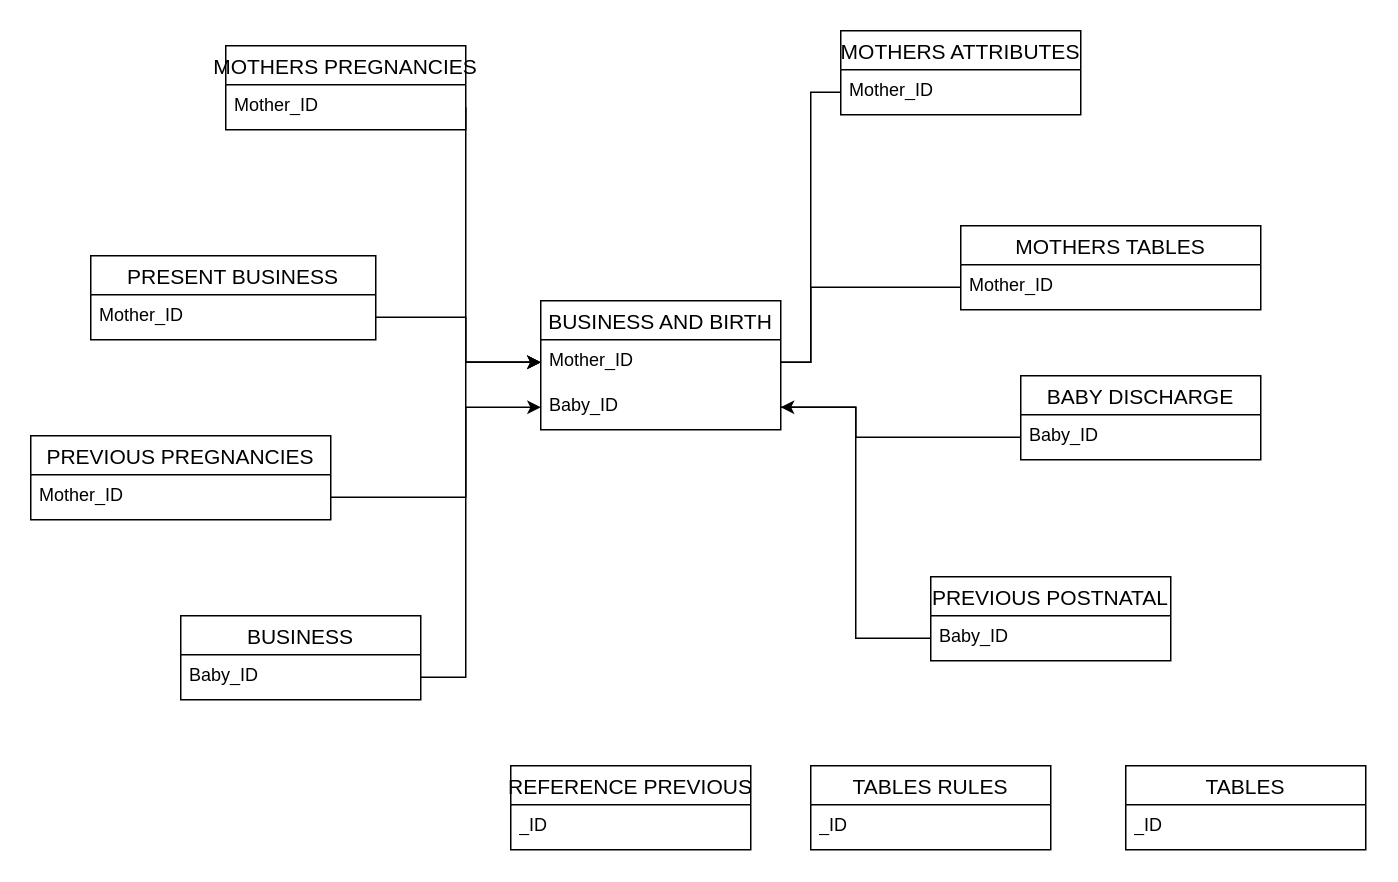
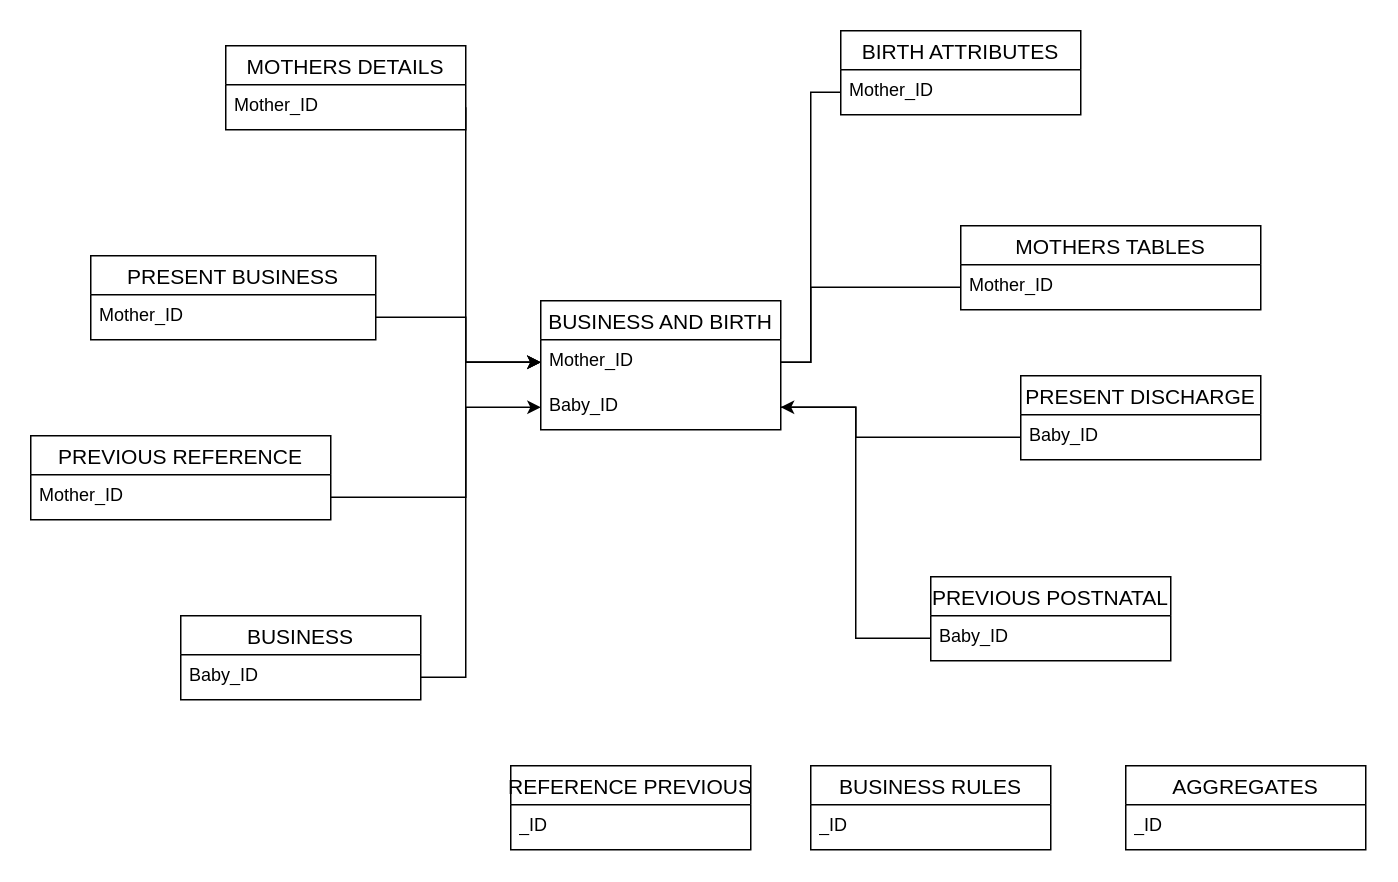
- <mxCell id="19" value="MOTHERS ATTRIBUTES" style="swimlane;fontStyle=0;childLayout=stackLayout;horizontal=1;startSize=26;horizontalStack=0;resizeParent=1;resizeParentMax=0;resizeLast=0;collapsible=1;marginBottom=0;align=center;fontSize=14;" vertex="1" parent="1"><mxGeometry x="560" y="20" width="160" height="56" as="geometry" /></mxCell>
+ <mxCell id="19" value="BIRTH ATTRIBUTES" style="swimlane;fontStyle=0;childLayout=stackLayout;horizontal=1;startSize=26;horizontalStack=0;resizeParent=1;resizeParentMax=0;resizeLast=0;collapsible=1;marginBottom=0;align=center;fontSize=14;" vertex="1" parent="1"><mxGeometry x="560" y="20" width="160" height="56" as="geometry" /></mxCell>
- <mxCell id="7" value="MOTHERS PREGNANCIES" style="swimlane;fontStyle=0;childLayout=stackLayout;horizontal=1;startSize=26;horizontalStack=0;resizeParent=1;resizeParentMax=0;resizeLast=0;collapsible=1;marginBottom=0;align=center;fontSize=14;" vertex="1" parent="1"><mxGeometry x="150" y="30" width="160" height="56" as="geometry" /></mxCell>
+ <mxCell id="7" value="MOTHERS DETAILS" style="swimlane;fontStyle=0;childLayout=stackLayout;horizontal=1;startSize=26;horizontalStack=0;resizeParent=1;resizeParentMax=0;resizeLast=0;collapsible=1;marginBottom=0;align=center;fontSize=14;" vertex="1" parent="1"><mxGeometry x="150" y="30" width="160" height="56" as="geometry" /></mxCell>
- <mxCell id="15" value="BABY DISCHARGE" style="swimlane;fontStyle=0;childLayout=stackLayout;horizontal=1;startSize=26;horizontalStack=0;resizeParent=1;resizeParentMax=0;resizeLast=0;collapsible=1;marginBottom=0;align=center;fontSize=14;" vertex="1" parent="1"><mxGeometry x="680" y="250" width="160" height="56" as="geometry" /></mxCell>
+ <mxCell id="15" value="PRESENT DISCHARGE" style="swimlane;fontStyle=0;childLayout=stackLayout;horizontal=1;startSize=26;horizontalStack=0;resizeParent=1;resizeParentMax=0;resizeLast=0;collapsible=1;marginBottom=0;align=center;fontSize=14;" vertex="1" parent="1"><mxGeometry x="680" y="250" width="160" height="56" as="geometry" /></mxCell>
- <mxCell id="5" value="PREVIOUS PREGNANCIES" style="swimlane;fontStyle=0;childLayout=stackLayout;horizontal=1;startSize=26;horizontalStack=0;resizeParent=1;resizeParentMax=0;resizeLast=0;collapsible=1;marginBottom=0;align=center;fontSize=14;" vertex="1" parent="1"><mxGeometry x="20" y="290" width="200" height="56" as="geometry" /></mxCell>
+ <mxCell id="5" value="PREVIOUS REFERENCE" style="swimlane;fontStyle=0;childLayout=stackLayout;horizontal=1;startSize=26;horizontalStack=0;resizeParent=1;resizeParentMax=0;resizeLast=0;collapsible=1;marginBottom=0;align=center;fontSize=14;" vertex="1" parent="1"><mxGeometry x="20" y="290" width="200" height="56" as="geometry" /></mxCell>
- <mxCell id="31" value="TABLES RULES" style="swimlane;fontStyle=0;childLayout=stackLayout;horizontal=1;startSize=26;horizontalStack=0;resizeParent=1;resizeParentMax=0;resizeLast=0;collapsible=1;marginBottom=0;align=center;fontSize=14;" vertex="1" parent="1"><mxGeometry x="540" y="510" width="160" height="56" as="geometry" /></mxCell>
+ <mxCell id="31" value="BUSINESS RULES" style="swimlane;fontStyle=0;childLayout=stackLayout;horizontal=1;startSize=26;horizontalStack=0;resizeParent=1;resizeParentMax=0;resizeLast=0;collapsible=1;marginBottom=0;align=center;fontSize=14;" vertex="1" parent="1"><mxGeometry x="540" y="510" width="160" height="56" as="geometry" /></mxCell>
- <mxCell id="33" value="TABLES" style="swimlane;fontStyle=0;childLayout=stackLayout;horizontal=1;startSize=26;horizontalStack=0;resizeParent=1;resizeParentMax=0;resizeLast=0;collapsible=1;marginBottom=0;align=center;fontSize=14;" vertex="1" parent="1"><mxGeometry x="750" y="510" width="160" height="56" as="geometry" /></mxCell>
+ <mxCell id="33" value="AGGREGATES" style="swimlane;fontStyle=0;childLayout=stackLayout;horizontal=1;startSize=26;horizontalStack=0;resizeParent=1;resizeParentMax=0;resizeLast=0;collapsible=1;marginBottom=0;align=center;fontSize=14;" vertex="1" parent="1"><mxGeometry x="750" y="510" width="160" height="56" as="geometry" /></mxCell>
